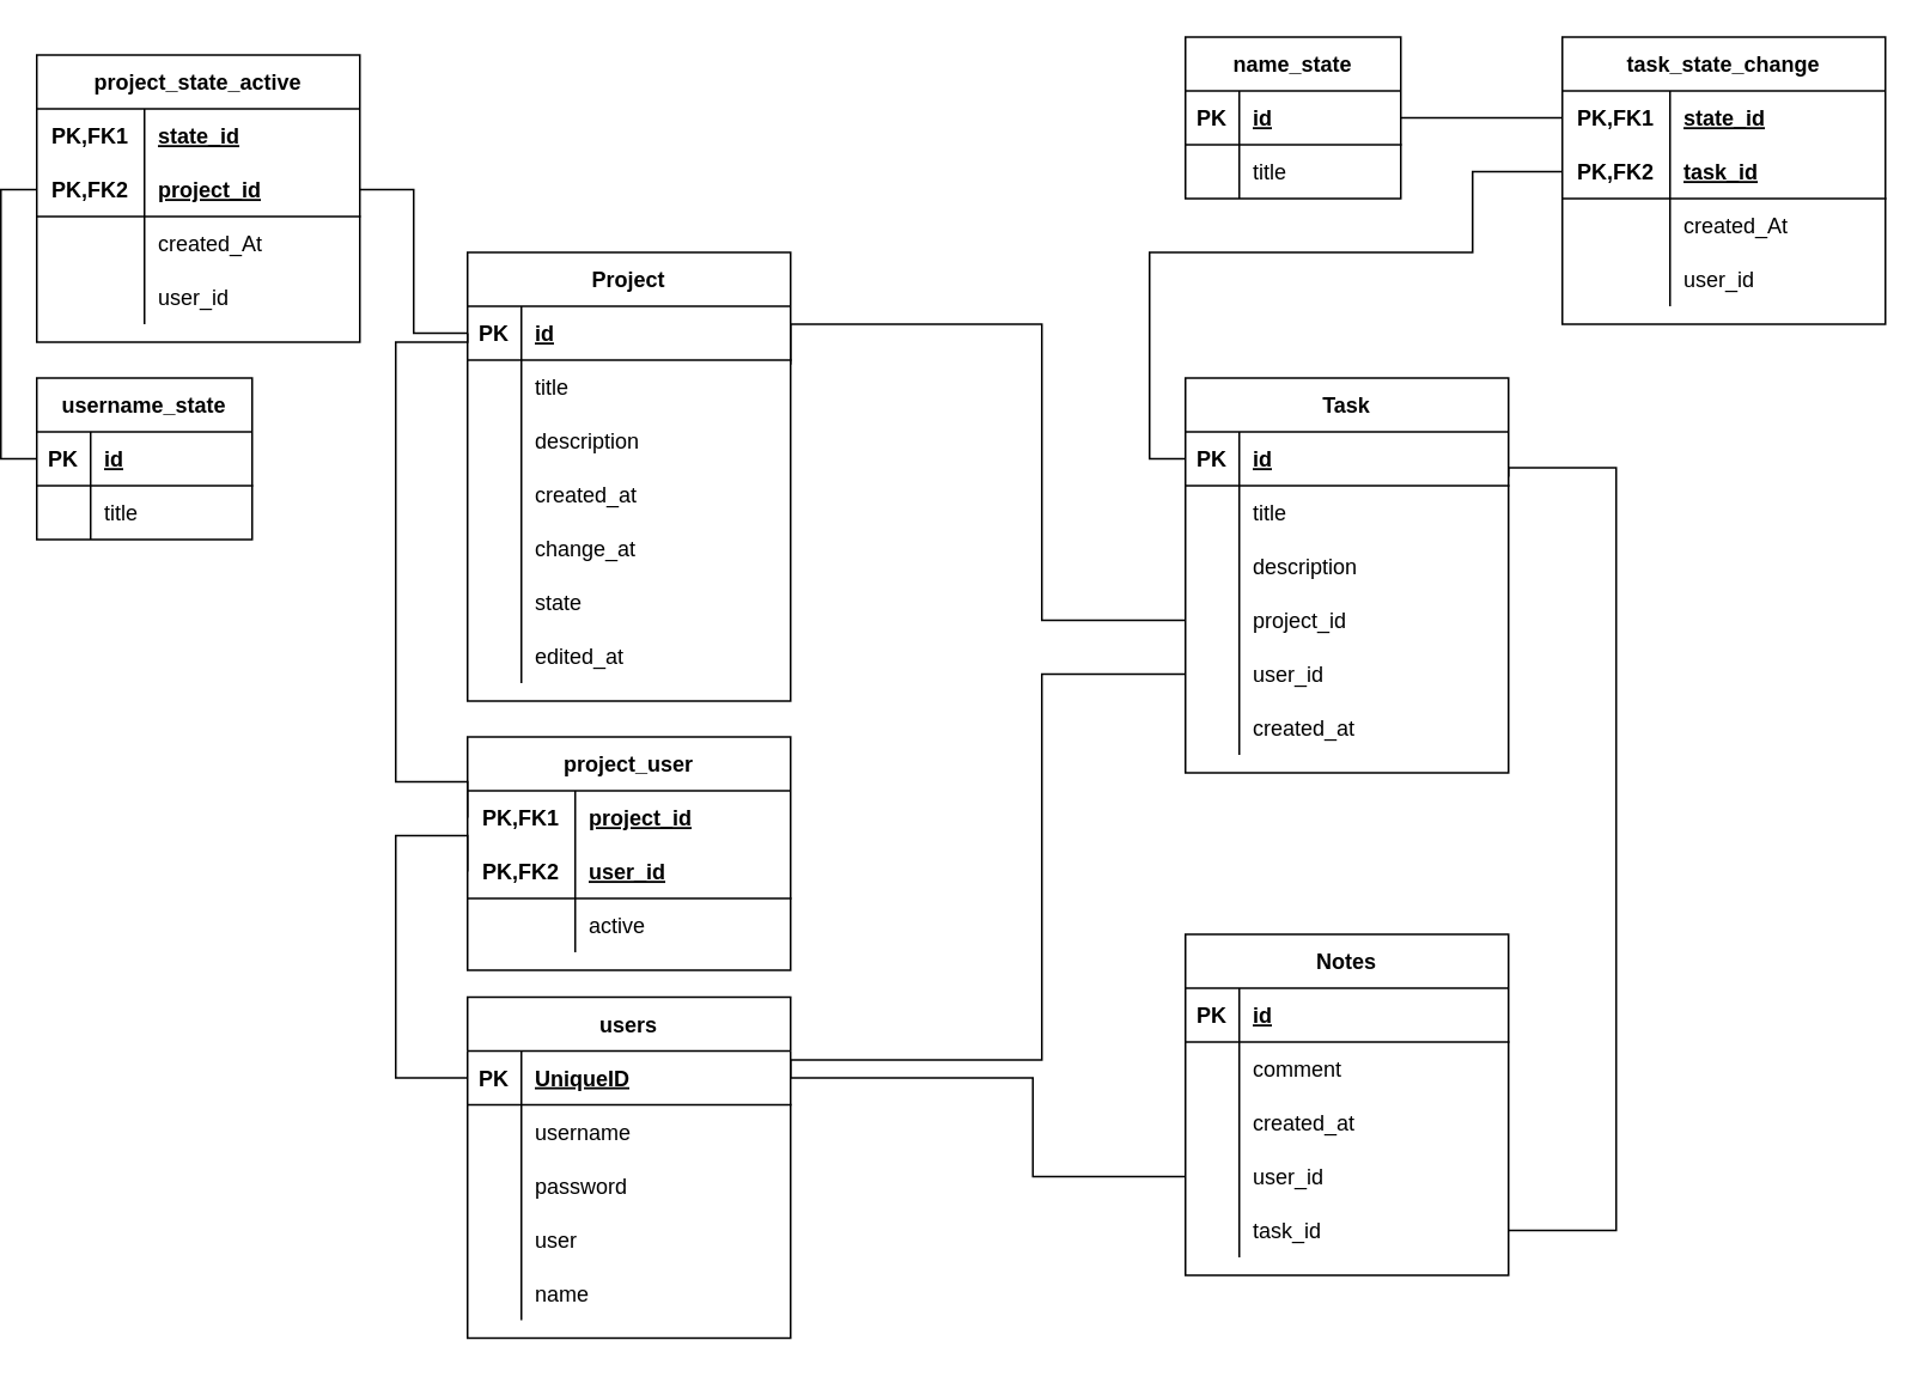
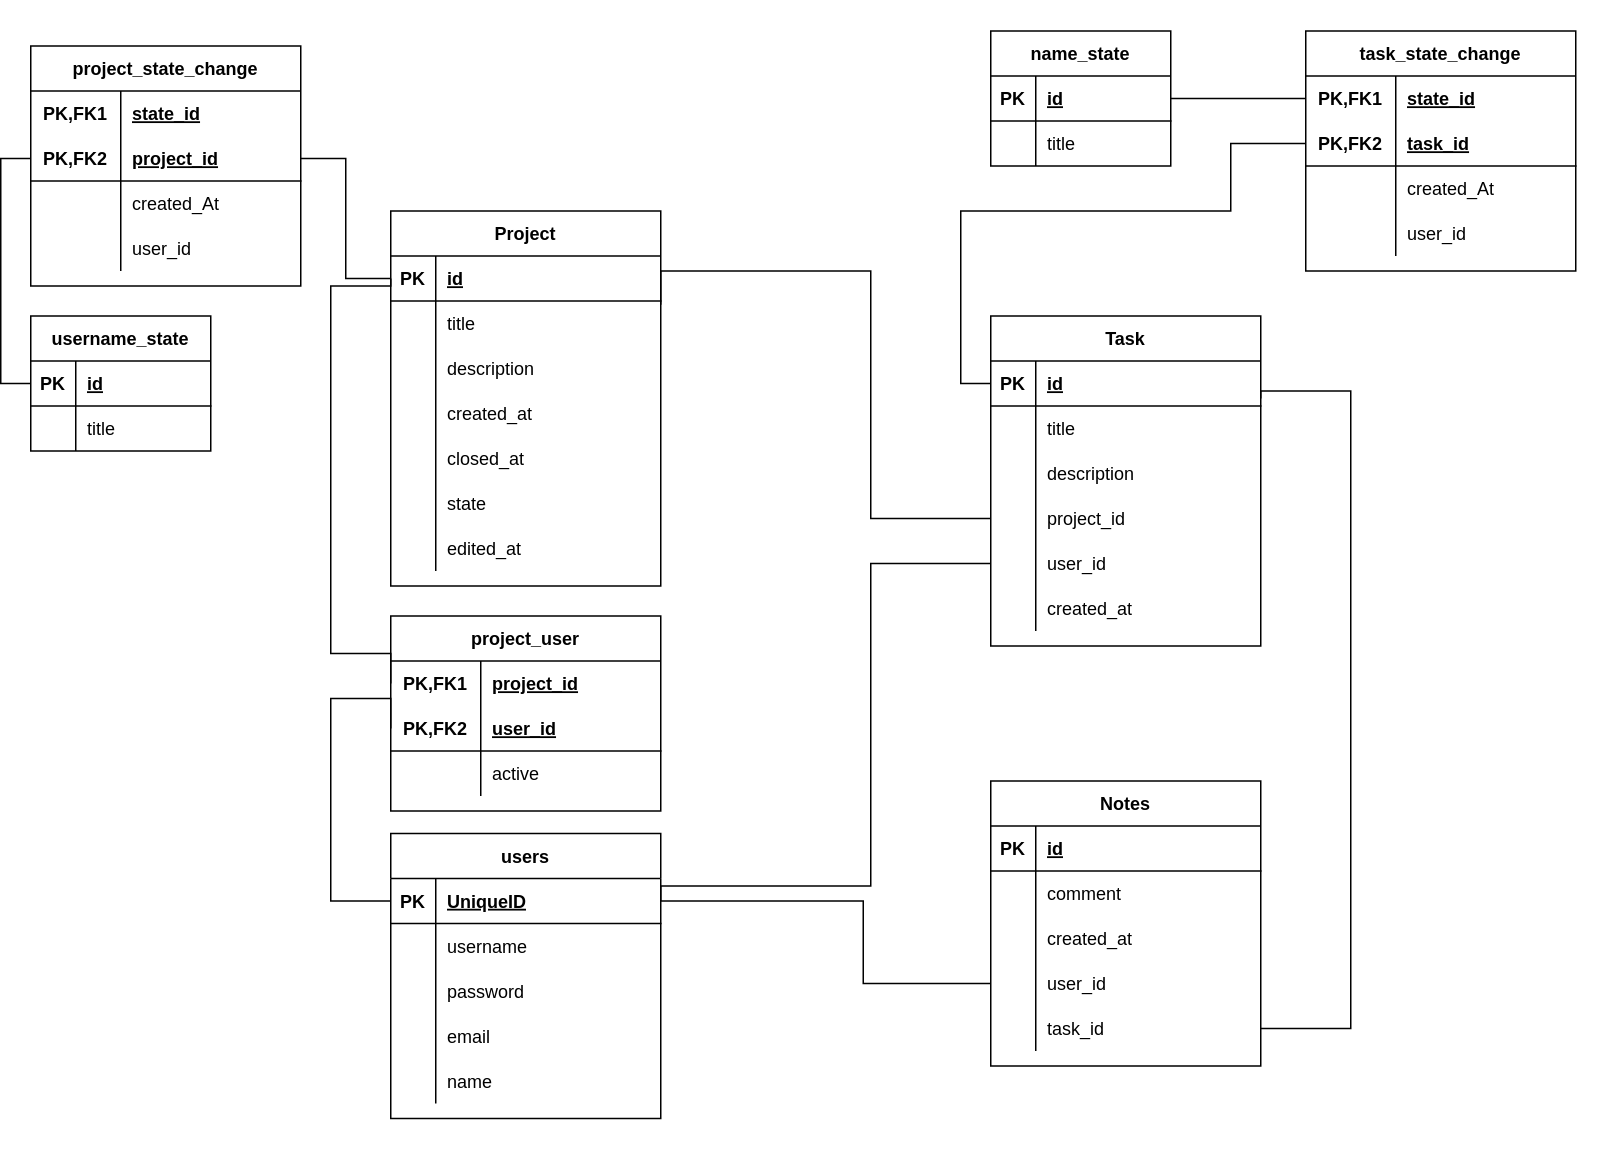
- <mxCell id="120" value="project_state_active" style="shape=table;startSize=30;container=1;collapsible=1;childLayout=tableLayout;fixedRows=1;rowLines=0;fontStyle=1;align=center;resizeLast=1;" vertex="1" parent="1"><mxGeometry x="20" y="30" width="180" height="160" as="geometry" /></mxCell>
+ <mxCell id="120" value="project_state_change" style="shape=table;startSize=30;container=1;collapsible=1;childLayout=tableLayout;fixedRows=1;rowLines=0;fontStyle=1;align=center;resizeLast=1;" vertex="1" parent="1"><mxGeometry x="20" y="30" width="180" height="160" as="geometry" /></mxCell>
- <mxCell id="72" value="change_at" style="shape=partialRectangle;connectable=0;fillColor=none;top=0;left=0;bottom=0;right=0;align=left;spacingLeft=6;overflow=hidden;" vertex="1" parent="70"><mxGeometry x="30" width="150" height="30" as="geometry"><mxRectangle width="150" height="30" as="alternateBounds" /></mxGeometry></mxCell>
+ <mxCell id="72" value="closed_at" style="shape=partialRectangle;connectable=0;fillColor=none;top=0;left=0;bottom=0;right=0;align=left;spacingLeft=6;overflow=hidden;" vertex="1" parent="70"><mxGeometry x="30" width="150" height="30" as="geometry"><mxRectangle width="150" height="30" as="alternateBounds" /></mxGeometry></mxCell>
- <mxCell id="50" value="user" style="shape=partialRectangle;connectable=0;fillColor=none;top=0;left=0;bottom=0;right=0;align=left;spacingLeft=6;overflow=hidden;" vertex="1" parent="48"><mxGeometry x="30" width="150" height="30" as="geometry"><mxRectangle width="150" height="30" as="alternateBounds" /></mxGeometry></mxCell>
+ <mxCell id="50" value="email" style="shape=partialRectangle;connectable=0;fillColor=none;top=0;left=0;bottom=0;right=0;align=left;spacingLeft=6;overflow=hidden;" vertex="1" parent="48"><mxGeometry x="30" width="150" height="30" as="geometry"><mxRectangle width="150" height="30" as="alternateBounds" /></mxGeometry></mxCell>
